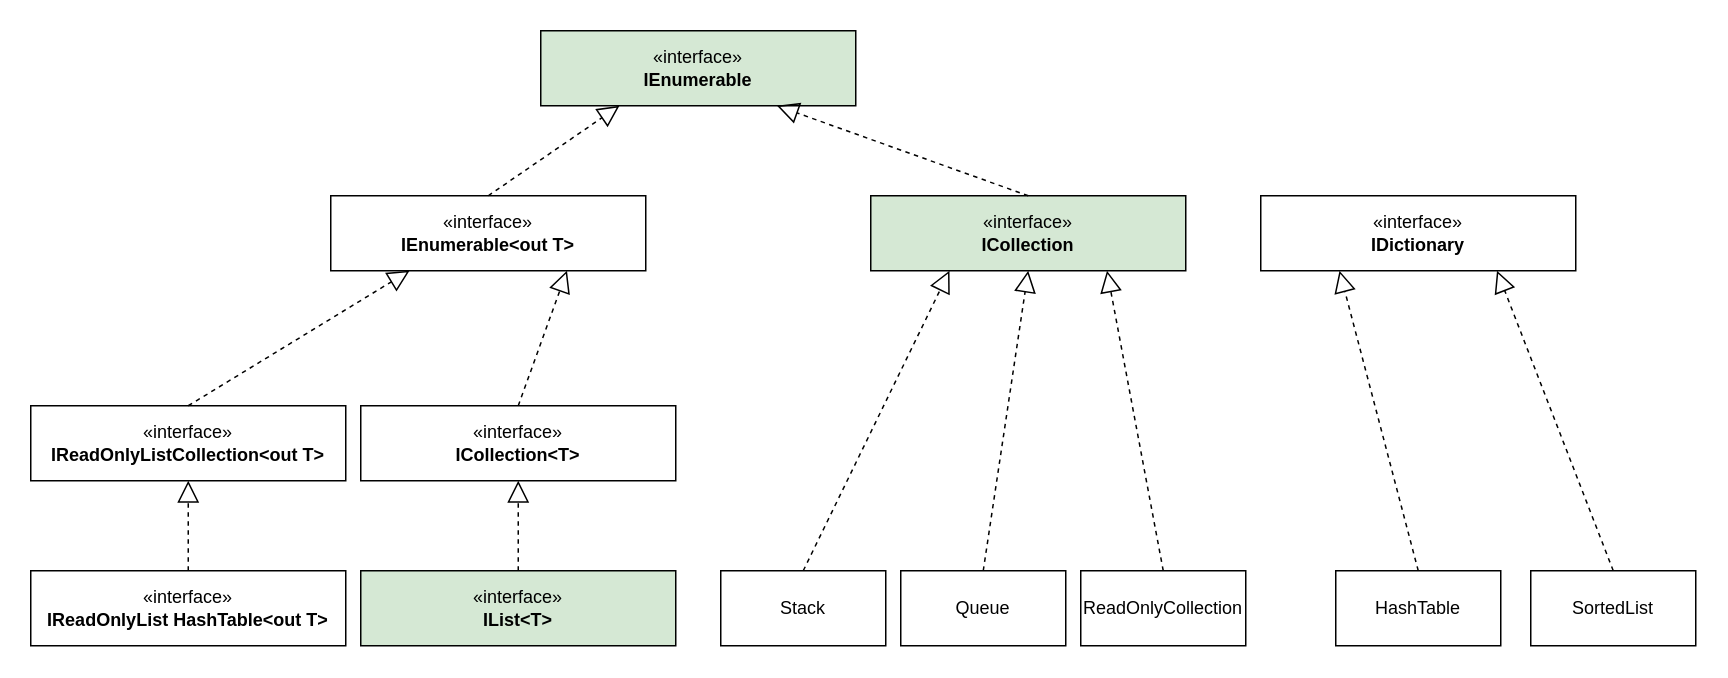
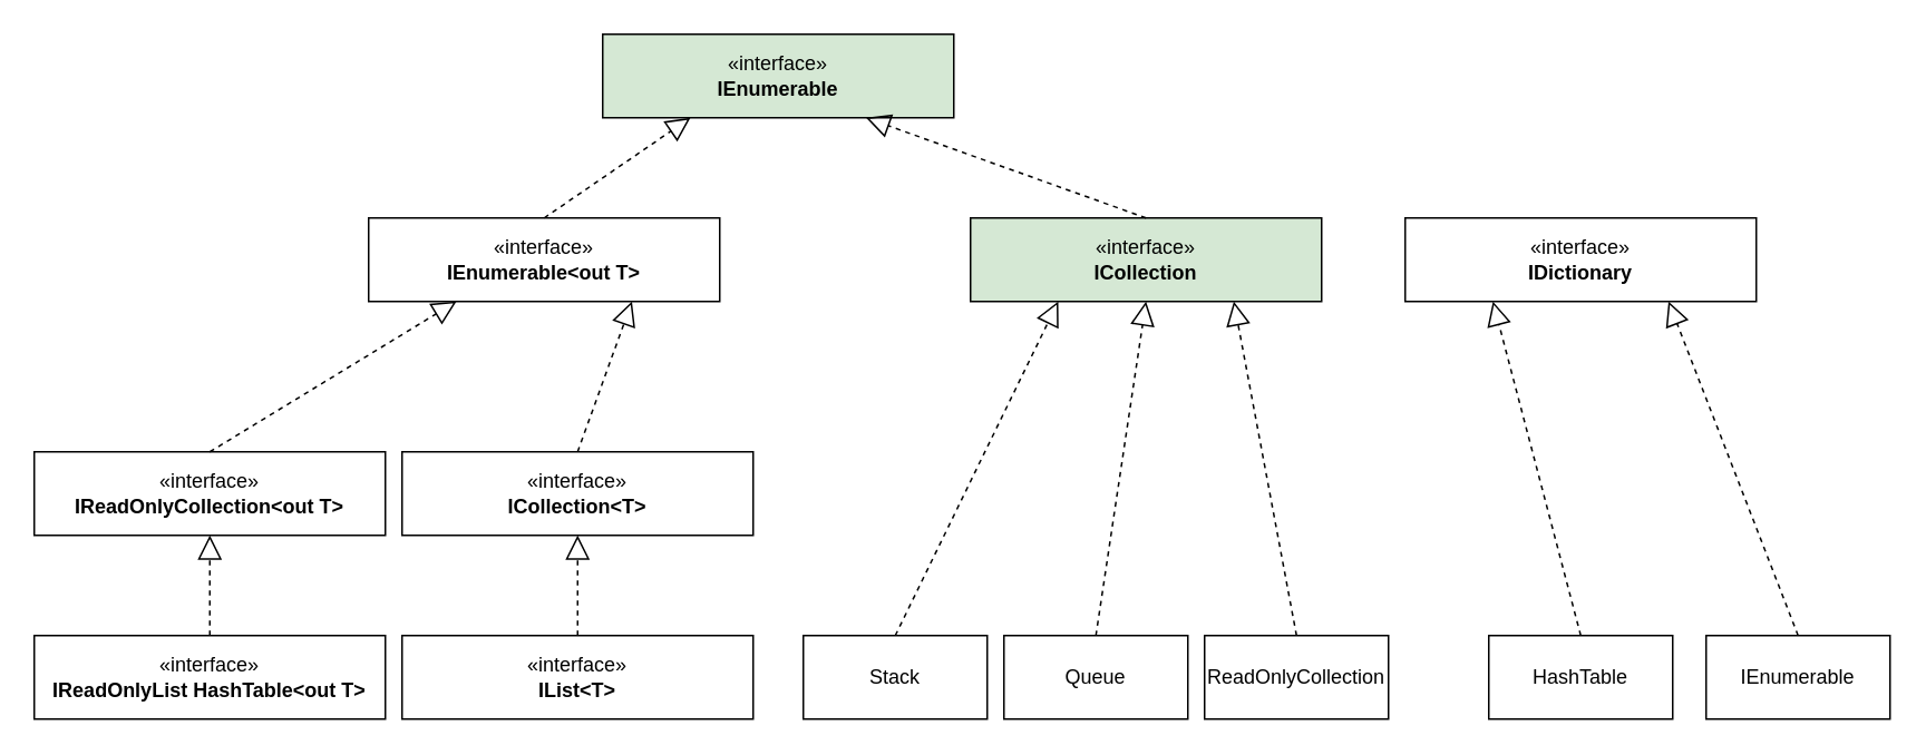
- <mxCell id="4" value="«interface»&lt;br&gt;&lt;b&gt;IReadOnlyList&lt;/b&gt;&lt;b style=&quot;background-color: transparent; color: light-dark(rgb(0, 0, 0), rgb(255, 255, 255));&quot;&gt;Collection&amp;lt;out T&amp;gt;&lt;/b&gt;" style="html=1;whiteSpace=wrap;" vertex="1" parent="1"><mxGeometry x="20" y="270" width="210" height="50" as="geometry" /></mxCell>
+ <mxCell id="4" value="«interface»&lt;br&gt;&lt;b&gt;IReadOnly&lt;/b&gt;&lt;b style=&quot;background-color: transparent; color: light-dark(rgb(0, 0, 0), rgb(255, 255, 255));&quot;&gt;Collection&amp;lt;out T&amp;gt;&lt;/b&gt;" style="html=1;whiteSpace=wrap;" vertex="1" parent="1"><mxGeometry x="20" y="270" width="210" height="50" as="geometry" /></mxCell>
- <mxCell id="10" value="«interface»&lt;br&gt;&lt;b&gt;IList&amp;lt;T&amp;gt;&lt;/b&gt;" style="html=1;whiteSpace=wrap;fillColor=#d5e8d4;" vertex="1" parent="1"><mxGeometry x="240" y="380" width="210" height="50" as="geometry" /></mxCell>
+ <mxCell id="10" value="«interface»&lt;br&gt;&lt;b&gt;IList&amp;lt;T&amp;gt;&lt;/b&gt;" style="html=1;whiteSpace=wrap;" vertex="1" parent="1"><mxGeometry x="240" y="380" width="210" height="50" as="geometry" /></mxCell>
- <mxCell id="18" value="SortedList" style="html=1;whiteSpace=wrap;" vertex="1" parent="1"><mxGeometry x="1020" y="380" width="110" height="50" as="geometry" /></mxCell>
+ <mxCell id="18" value="IEnumerable" style="html=1;whiteSpace=wrap;" vertex="1" parent="1"><mxGeometry x="1020" y="380" width="110" height="50" as="geometry" /></mxCell>
